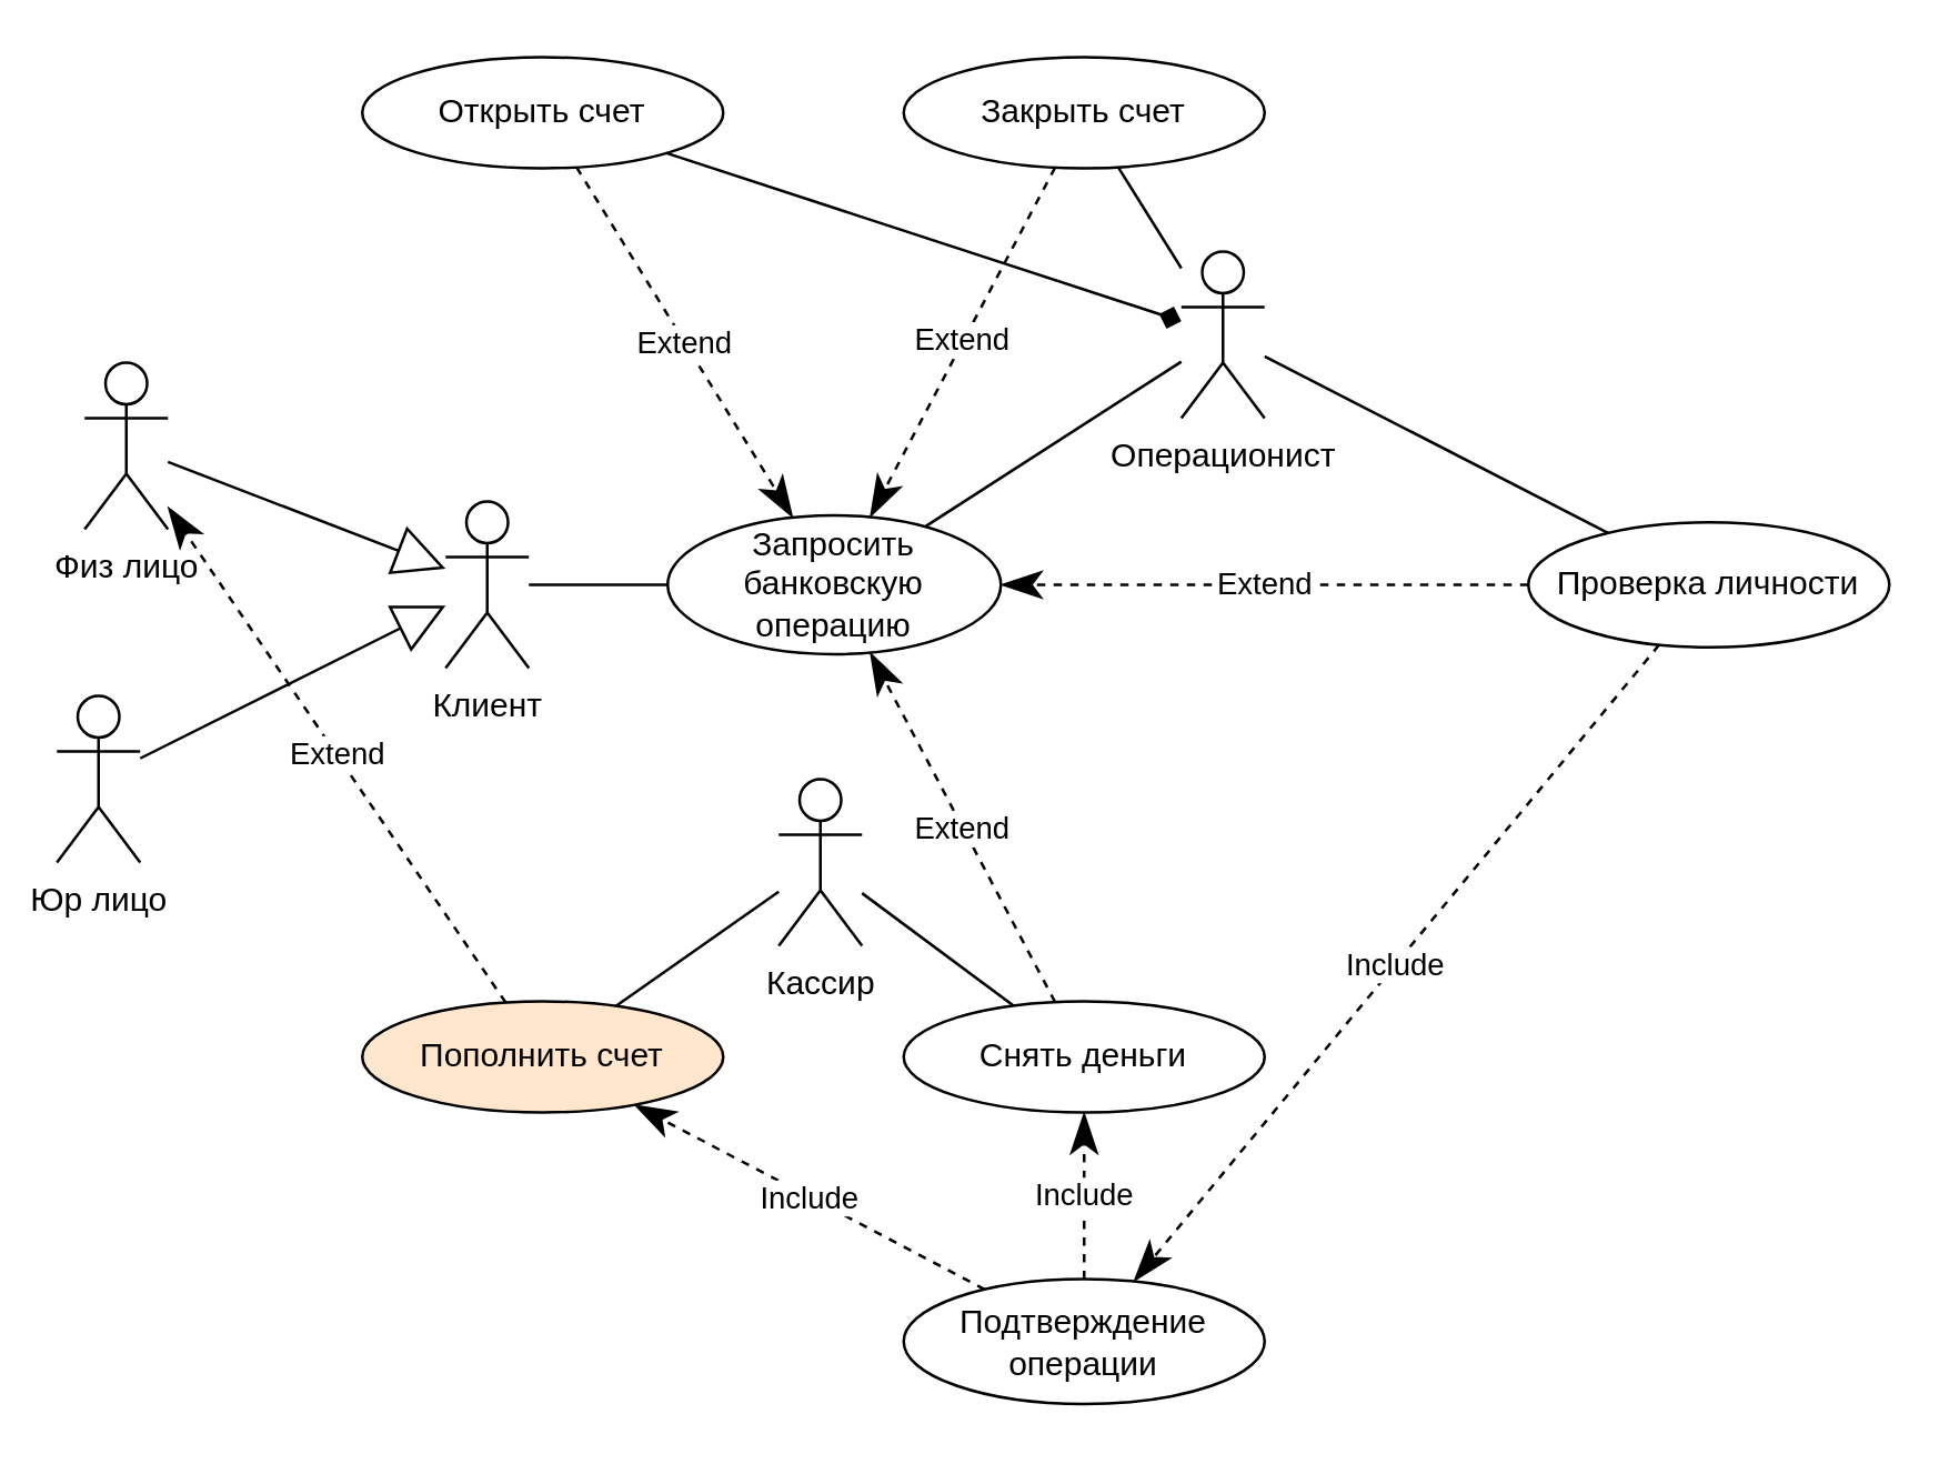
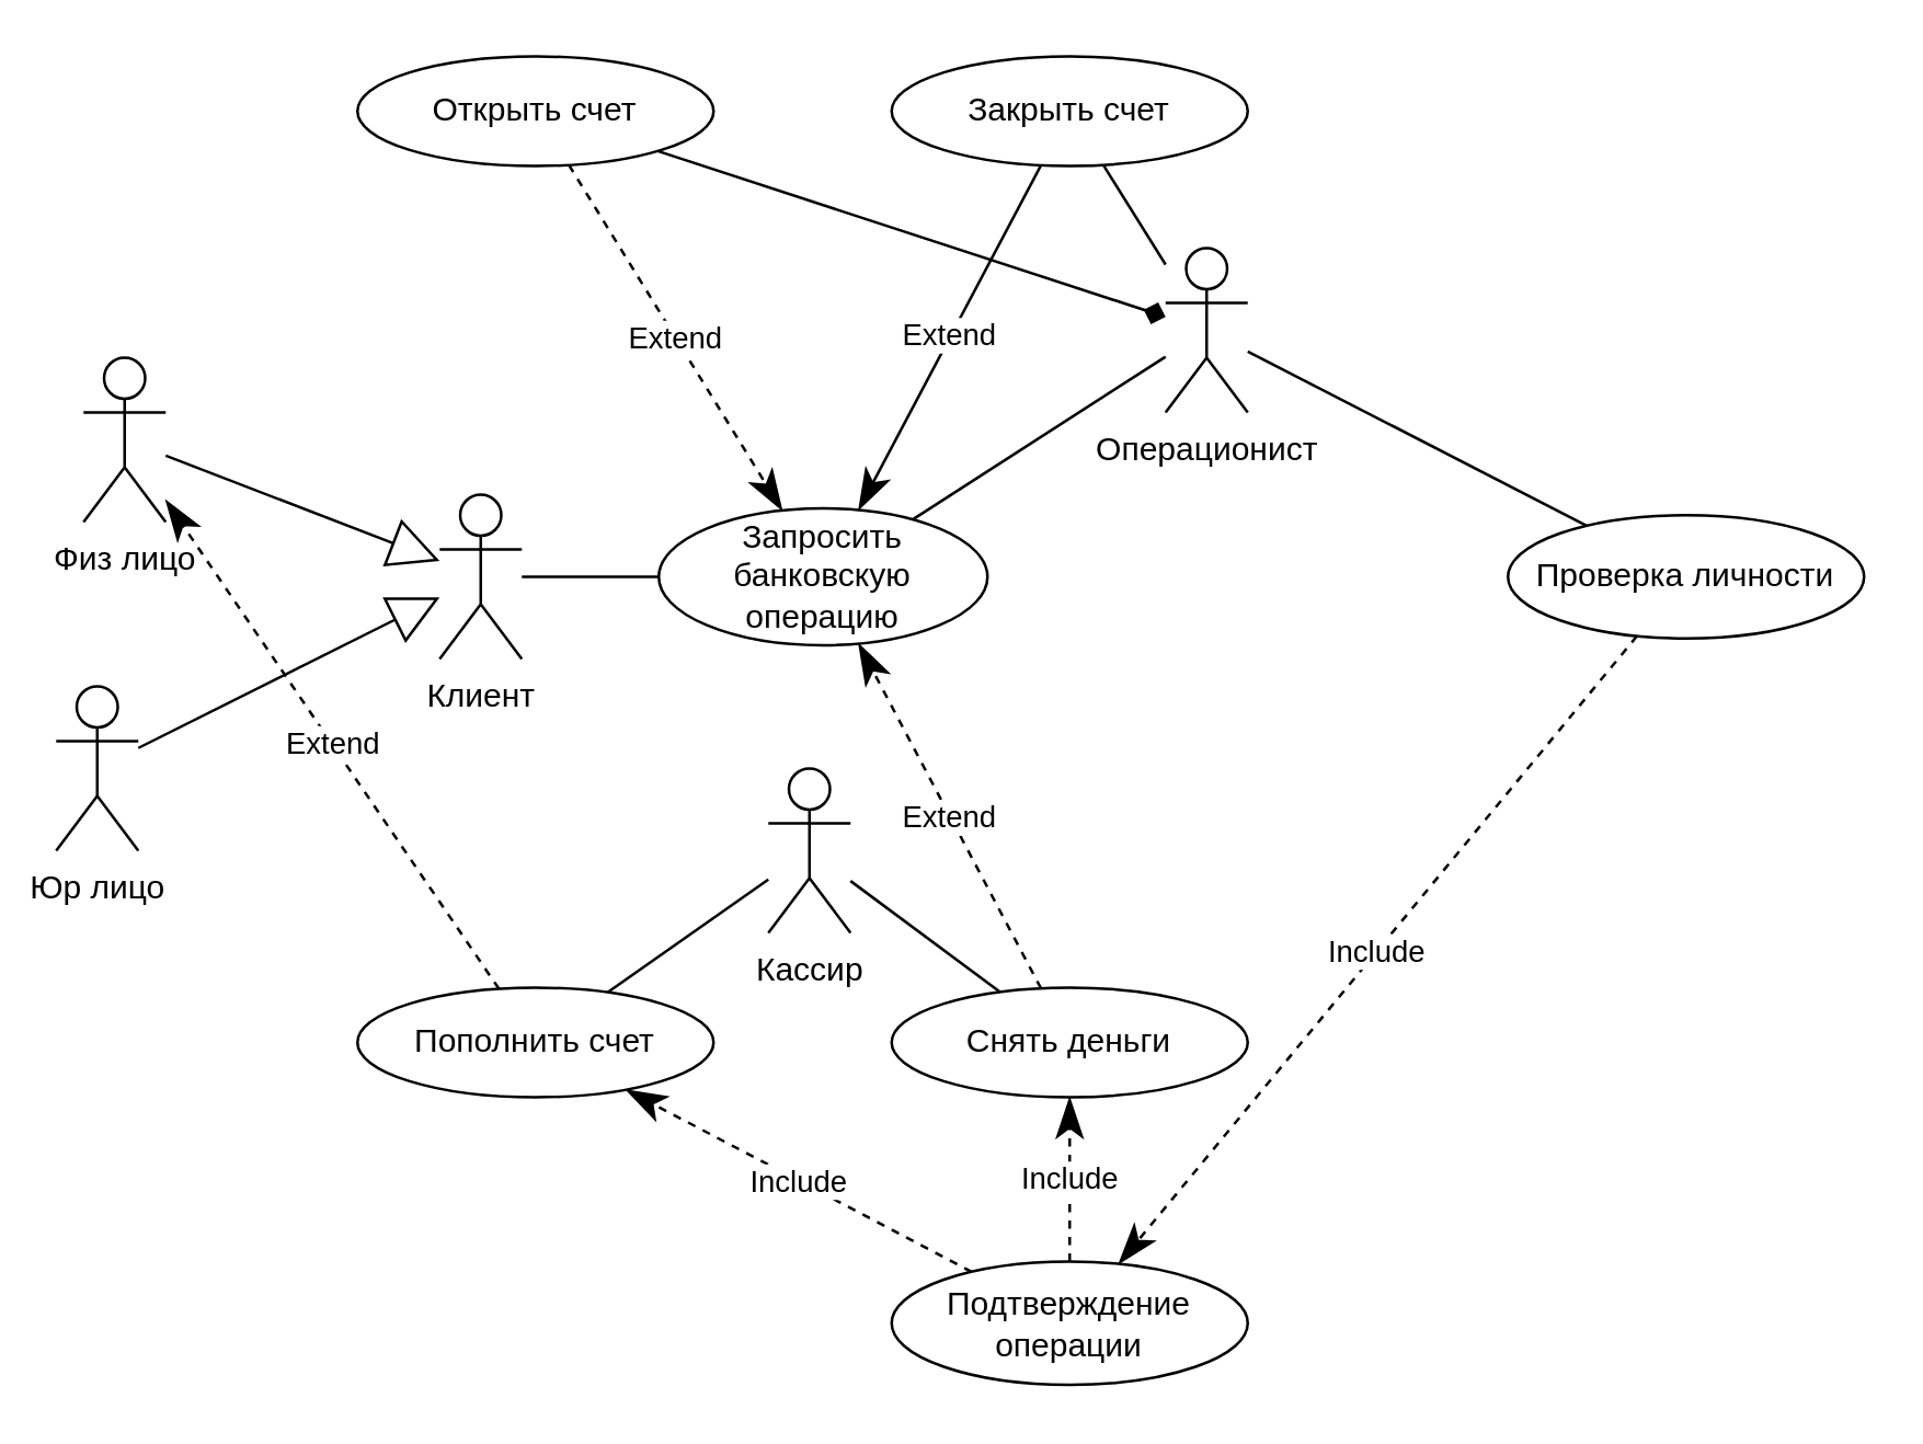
- <mxCell id="25" value="Extend" style="endArrow=classicThin;endSize=12;dashed=1;html=1;rounded=0;endFill=1;" edge="1" parent="1" source="9" target="11"><mxGeometry width="160" relative="1" as="geometry"><mxPoint x="455.003" y="360" as="sourcePoint" /><mxPoint x="388.365" y="234.153" as="targetPoint" /></mxGeometry></mxCell>
+ <mxCell id="25" value="Extend" style="endArrow=classicThin;endSize=12;dashed=0;html=1;rounded=0;endFill=1;" edge="1" parent="1" source="9" target="11"><mxGeometry width="160" relative="1" as="geometry"><mxPoint x="455.003" y="360" as="sourcePoint" /><mxPoint x="388.365" y="234.153" as="targetPoint" /></mxGeometry></mxCell>
- <mxCell id="20" value="Extend" style="endArrow=classicThin;endSize=12;dashed=1;html=1;rounded=0;endFill=1;entryX=1;entryY=0.5;entryDx=0;entryDy=0;" edge="1" parent="1" source="18" target="11"><mxGeometry width="160" relative="1" as="geometry"><mxPoint x="400" y="260" as="sourcePoint" /><mxPoint x="690" y="266.157" as="targetPoint" /></mxGeometry></mxCell>
- <mxCell id="8" value="Пополнить счет" style="ellipse;whiteSpace=wrap;html=1;fillColor=#ffe6cc;" vertex="1" parent="1"><mxGeometry x="130" y="360" width="130" height="40" as="geometry" /></mxCell>
+ <mxCell id="8" value="Пополнить счет" style="ellipse;whiteSpace=wrap;html=1;" vertex="1" parent="1"><mxGeometry x="130" y="360" width="130" height="40" as="geometry" /></mxCell>
